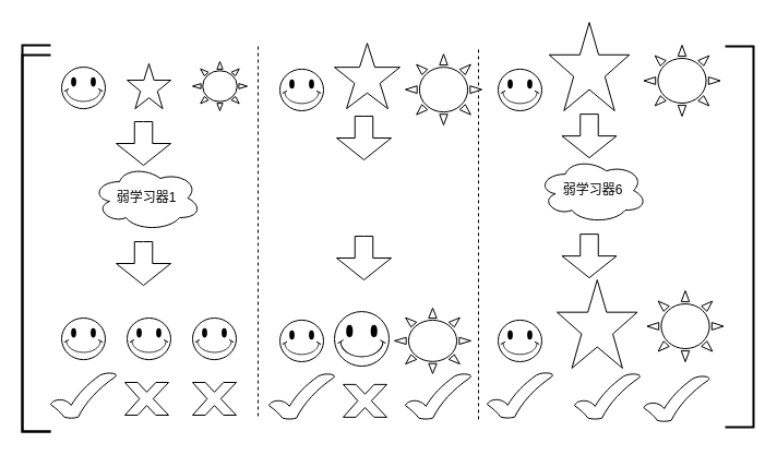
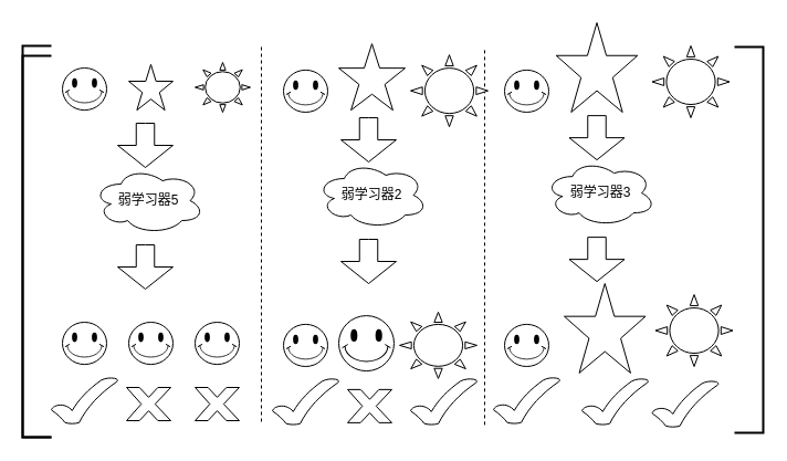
- <mxCell id="33" value="弱学习器6" style="ellipse;shape=cloud;whiteSpace=wrap;html=1;align=center;" parent="1" vertex="1"><mxGeometry x="492.5" y="144.12" width="100" height="60" as="geometry" /></mxCell>
+ <mxCell id="33" value="弱学习器3" style="ellipse;shape=cloud;whiteSpace=wrap;html=1;align=center;" parent="1" vertex="1"><mxGeometry x="492.5" y="144.12" width="100" height="60" as="geometry" /></mxCell>
+ <mxCell id="30" value="弱学习器2" style="ellipse;shape=cloud;whiteSpace=wrap;html=1;align=center;" parent="1" vertex="1"><mxGeometry x="286" y="146" width="100" height="60" as="geometry" /></mxCell>
- <mxCell id="6" value="弱学习器1" style="ellipse;shape=cloud;whiteSpace=wrap;html=1;align=center;" parent="1" vertex="1"><mxGeometry x="84" y="151" width="100" height="60" as="geometry" /></mxCell>
+ <mxCell id="6" value="弱学习器5" style="ellipse;shape=cloud;whiteSpace=wrap;html=1;align=center;" parent="1" vertex="1"><mxGeometry x="84" y="151" width="100" height="60" as="geometry" /></mxCell>
